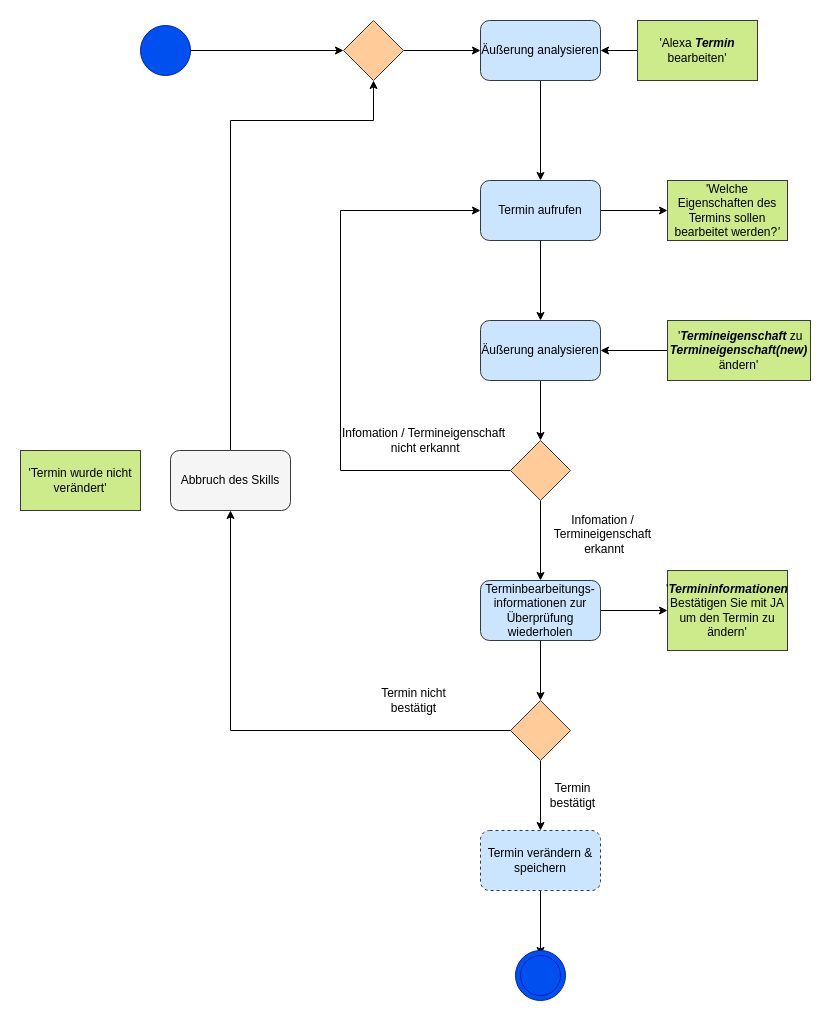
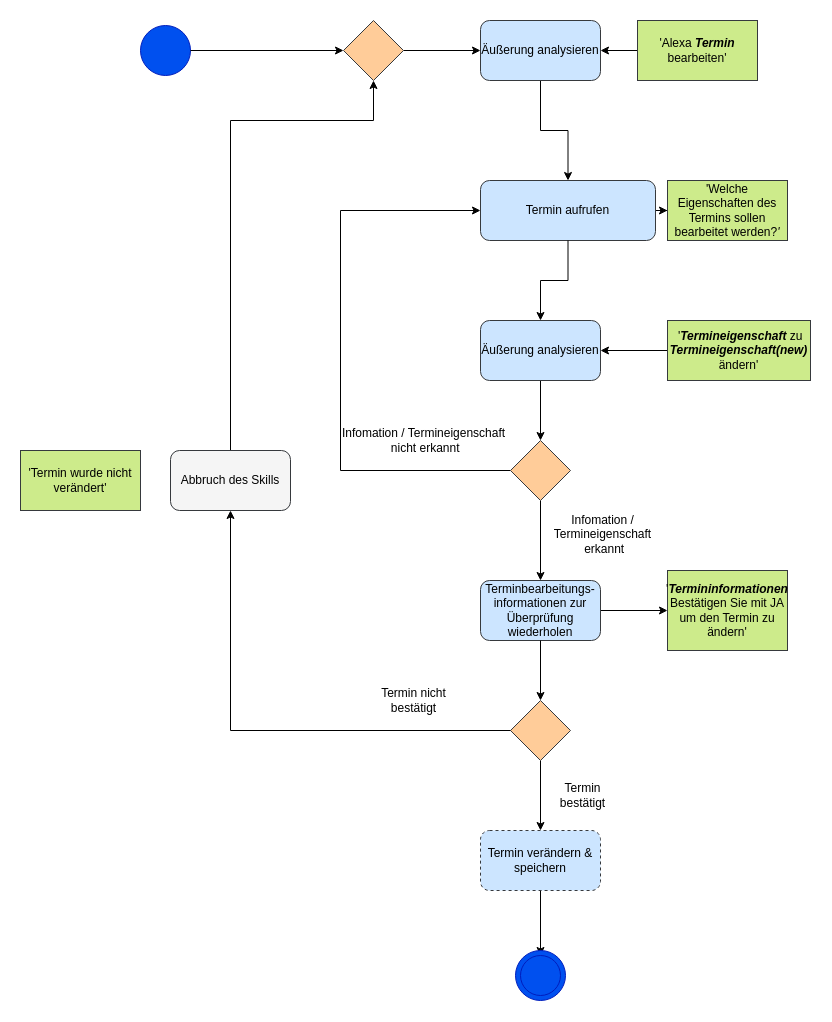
- <mxCell id="10" value="Termin aufrufen" style="rounded=1;whiteSpace=wrap;html=1;fillColor=#cce5ff;strokeColor=#36393d;" vertex="1" parent="1"><mxGeometry x="480" y="180" width="120" height="60" as="geometry" /></mxCell>
+ <mxCell id="10" value="Termin aufrufen" style="rounded=1;whiteSpace=wrap;html=1;fillColor=#cce5ff;strokeColor=#36393d;" vertex="1" parent="1"><mxGeometry x="480" y="180" width="175" height="60" as="geometry" /></mxCell>
- <mxCell id="30" value="Termin &lt;br&gt;bestätigt" style="text;html=1;align=center;verticalAlign=middle;resizable=0;points=[];;autosize=1;" vertex="1" parent="1"><mxGeometry x="542" y="780" width="60" height="30" as="geometry" /></mxCell>
+ <mxCell id="30" value="Termin &lt;br&gt;bestätigt" style="text;html=1;align=center;verticalAlign=middle;resizable=0;points=[];;autosize=1;" vertex="1" parent="1"><mxGeometry x="552" y="780" width="60" height="30" as="geometry" /></mxCell>
